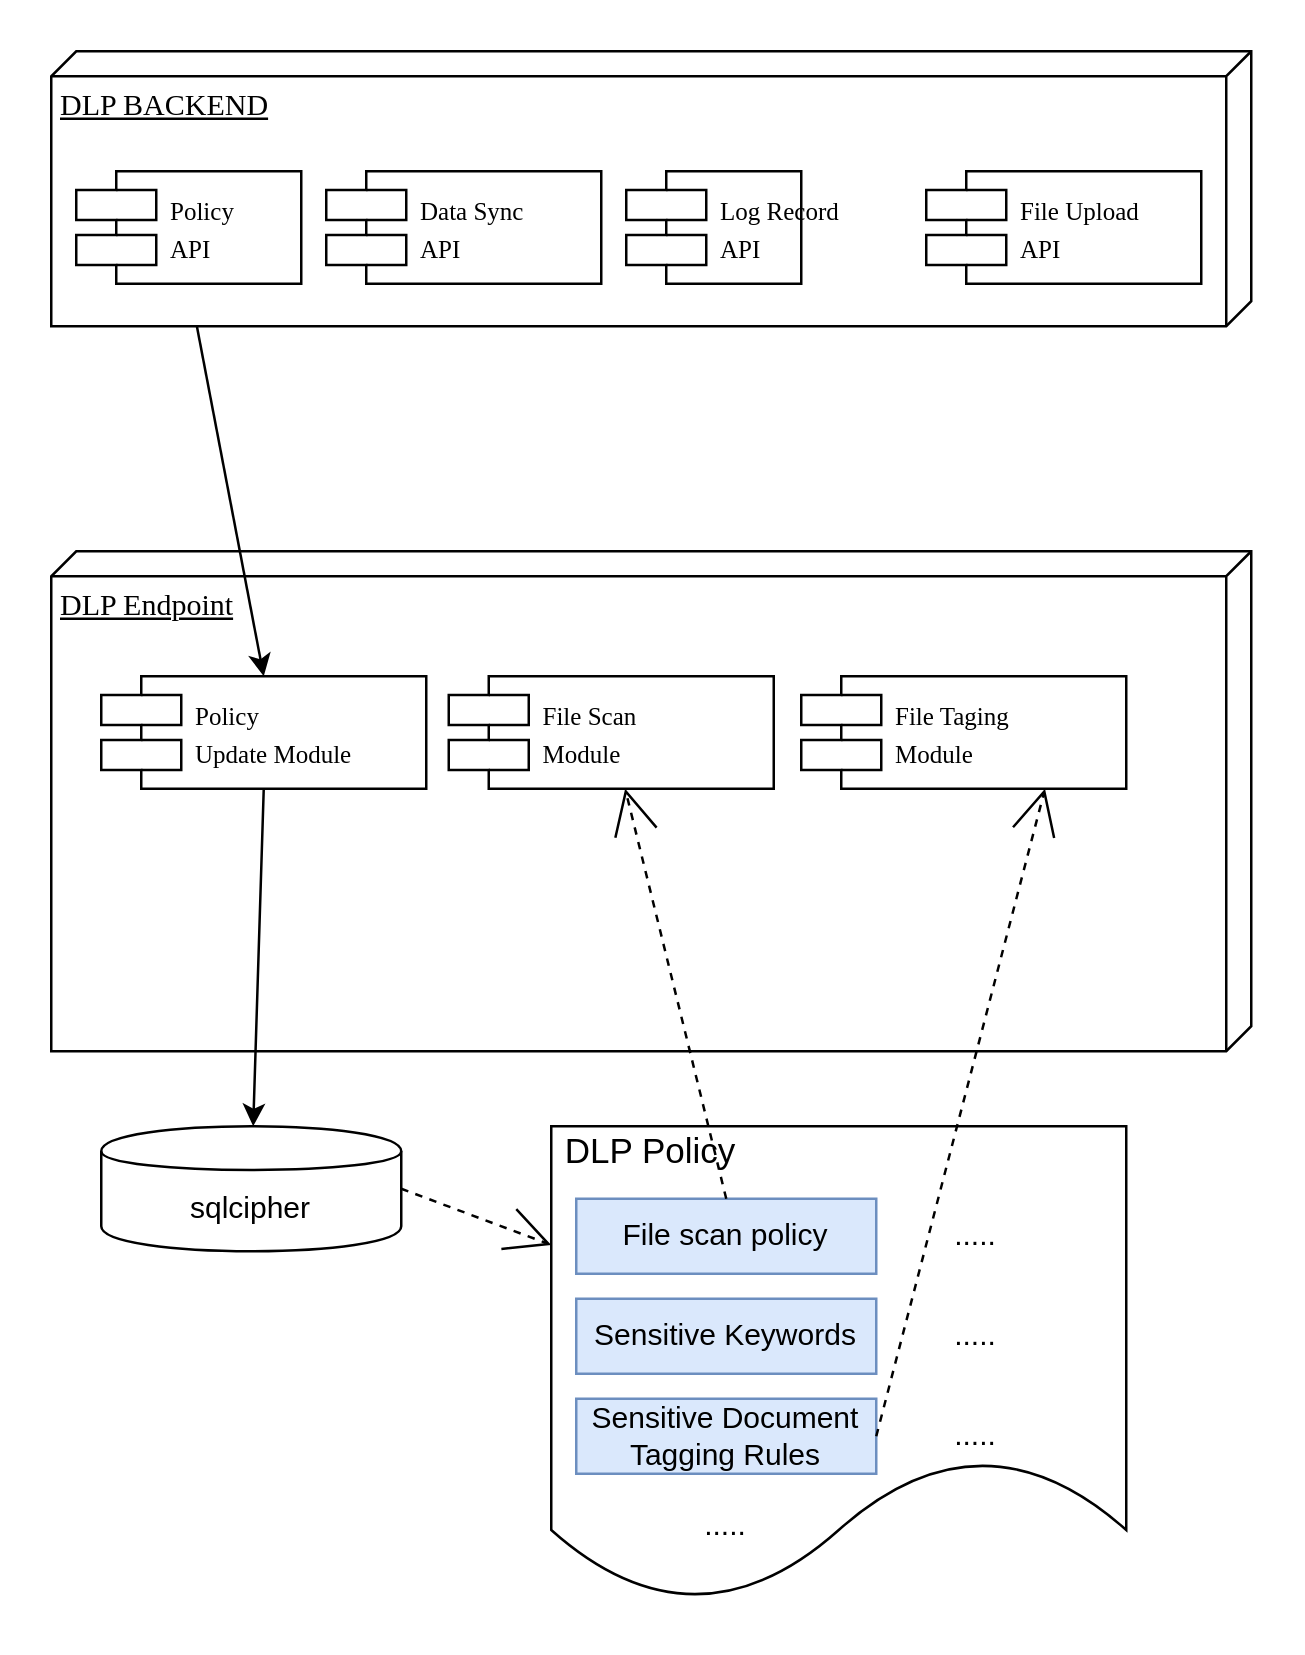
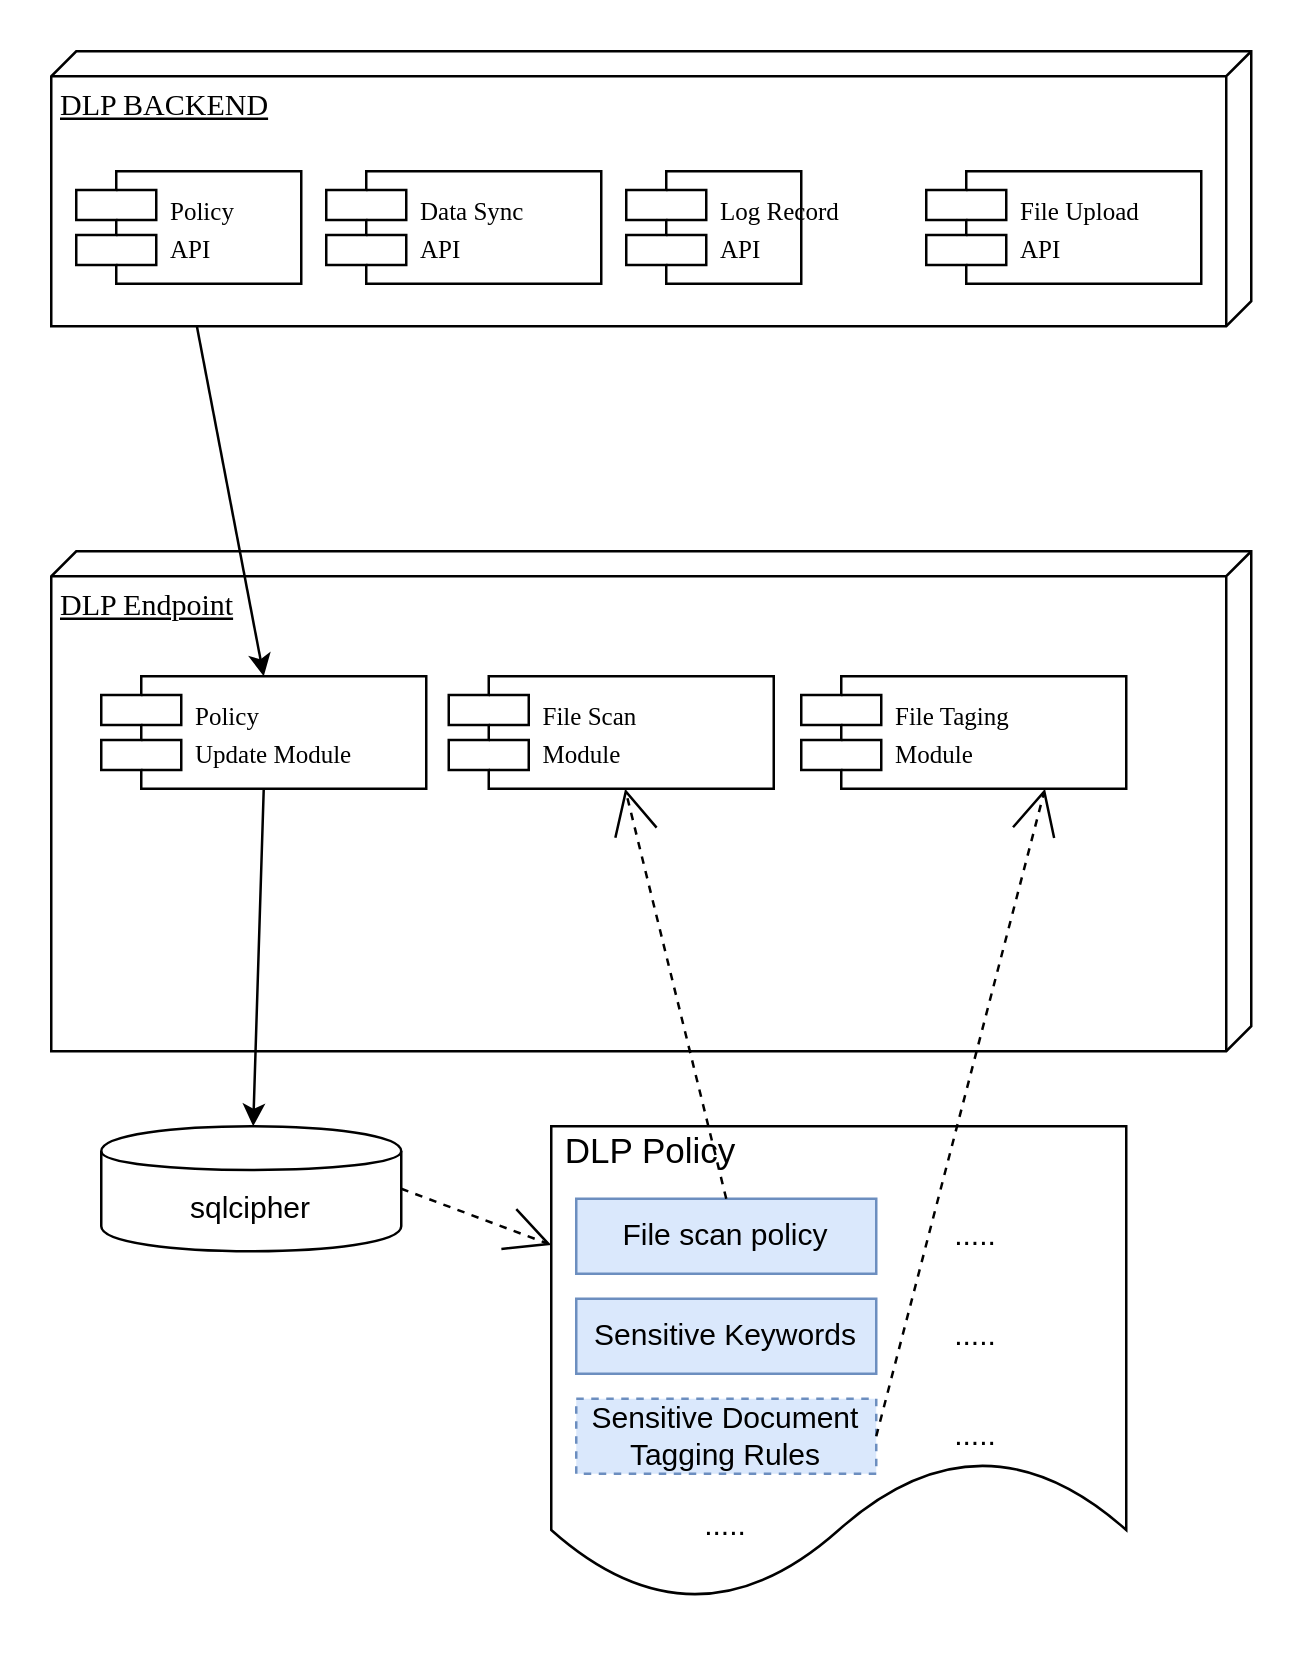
- <mxCell id="12" value="Sensitive Document Tagging Rules" style="rounded=0;whiteSpace=wrap;html=1;fillColor=#dae8fc;strokeColor=#6c8ebf;" vertex="1" parent="9"><mxGeometry x="10" y="109" width="120" height="30" as="geometry" /></mxCell>
+ <mxCell id="12" value="Sensitive Document Tagging Rules" style="rounded=0;whiteSpace=wrap;html=1;fillColor=#dae8fc;strokeColor=#6c8ebf;dashed=1;" vertex="1" parent="9"><mxGeometry x="10" y="109" width="120" height="30" as="geometry" /></mxCell>
